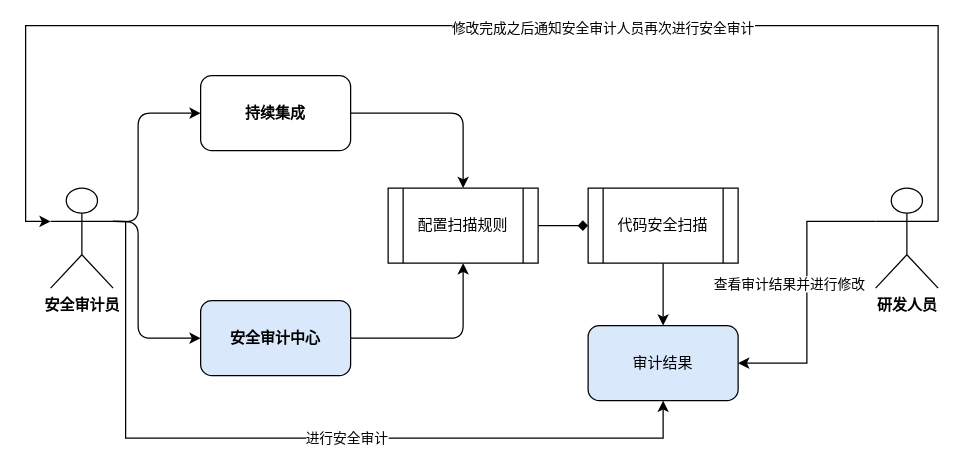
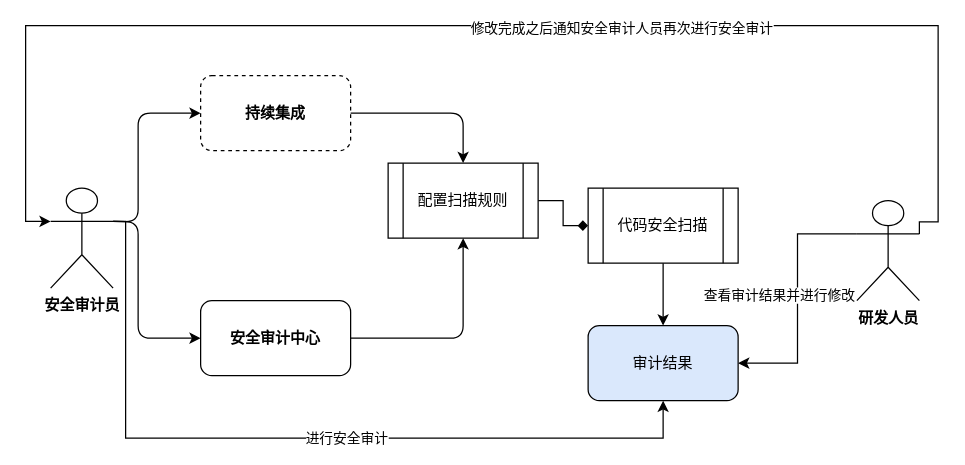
- <mxCell id="5" value="&lt;b&gt;持续集成&lt;/b&gt;" style="rounded=1;whiteSpace=wrap;html=1;" vertex="1" parent="1"><mxGeometry x="160" y="60" width="120" height="60" as="geometry" /></mxCell>
+ <mxCell id="5" value="&lt;b&gt;持续集成&lt;/b&gt;" style="rounded=1;whiteSpace=wrap;html=1;dashed=1;" vertex="1" parent="1"><mxGeometry x="160" y="60" width="120" height="60" as="geometry" /></mxCell>
- <mxCell id="8" value="配置扫描规则" style="shape=process;whiteSpace=wrap;html=1;backgroundOutline=1;" vertex="1" parent="1"><mxGeometry x="310" y="150" width="120" height="60" as="geometry" /></mxCell>
+ <mxCell id="8" value="配置扫描规则" style="shape=process;whiteSpace=wrap;html=1;backgroundOutline=1;" vertex="1" parent="1"><mxGeometry x="310" y="130" width="120" height="60" as="geometry" /></mxCell>
- <mxCell id="15" value="&lt;b&gt;研发人员&lt;/b&gt;" style="shape=umlActor;verticalLabelPosition=bottom;verticalAlign=top;html=1;outlineConnect=0;" vertex="1" parent="1"><mxGeometry x="700" y="150" width="50" height="80" as="geometry" /></mxCell>
+ <mxCell id="15" value="&lt;b&gt;研发人员&lt;/b&gt;" style="shape=umlActor;verticalLabelPosition=bottom;verticalAlign=top;html=1;outlineConnect=0;" vertex="1" parent="1"><mxGeometry x="685" y="160" width="50" height="80" as="geometry" /></mxCell>
- <mxCell id="6" value="&lt;b&gt;安全审计中心&lt;/b&gt;" style="rounded=1;whiteSpace=wrap;html=1;fillColor=#dae8fc;" vertex="1" parent="1"><mxGeometry x="160" y="240" width="120" height="60" as="geometry" /></mxCell>
+ <mxCell id="6" value="&lt;b&gt;安全审计中心&lt;/b&gt;" style="rounded=1;whiteSpace=wrap;html=1;" vertex="1" parent="1"><mxGeometry x="160" y="240" width="120" height="60" as="geometry" /></mxCell>
